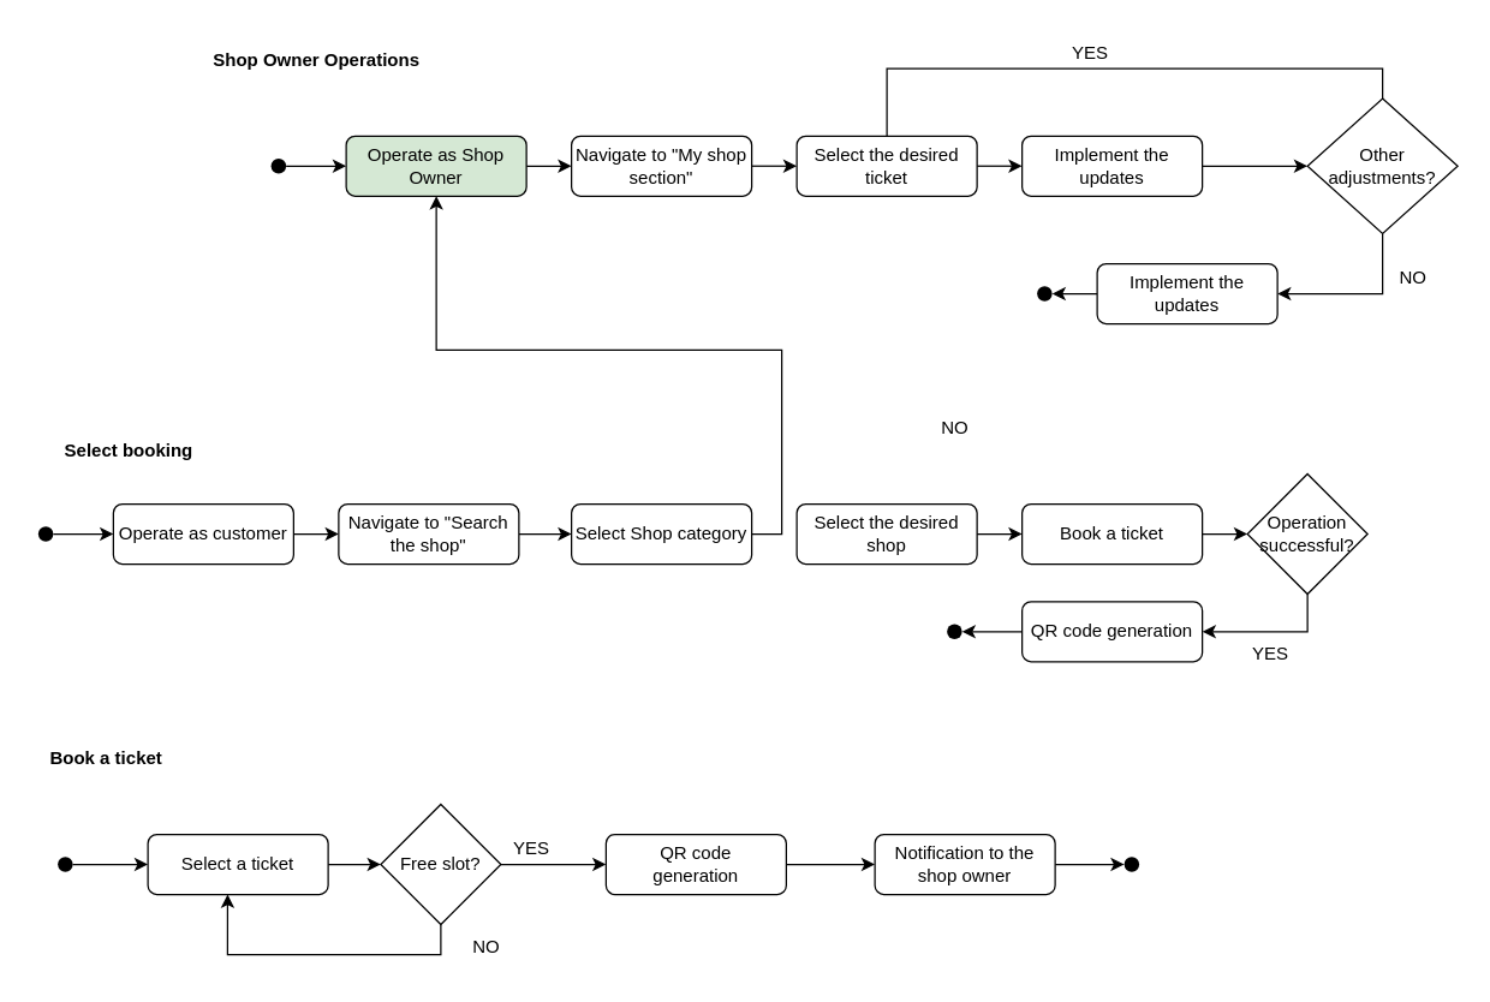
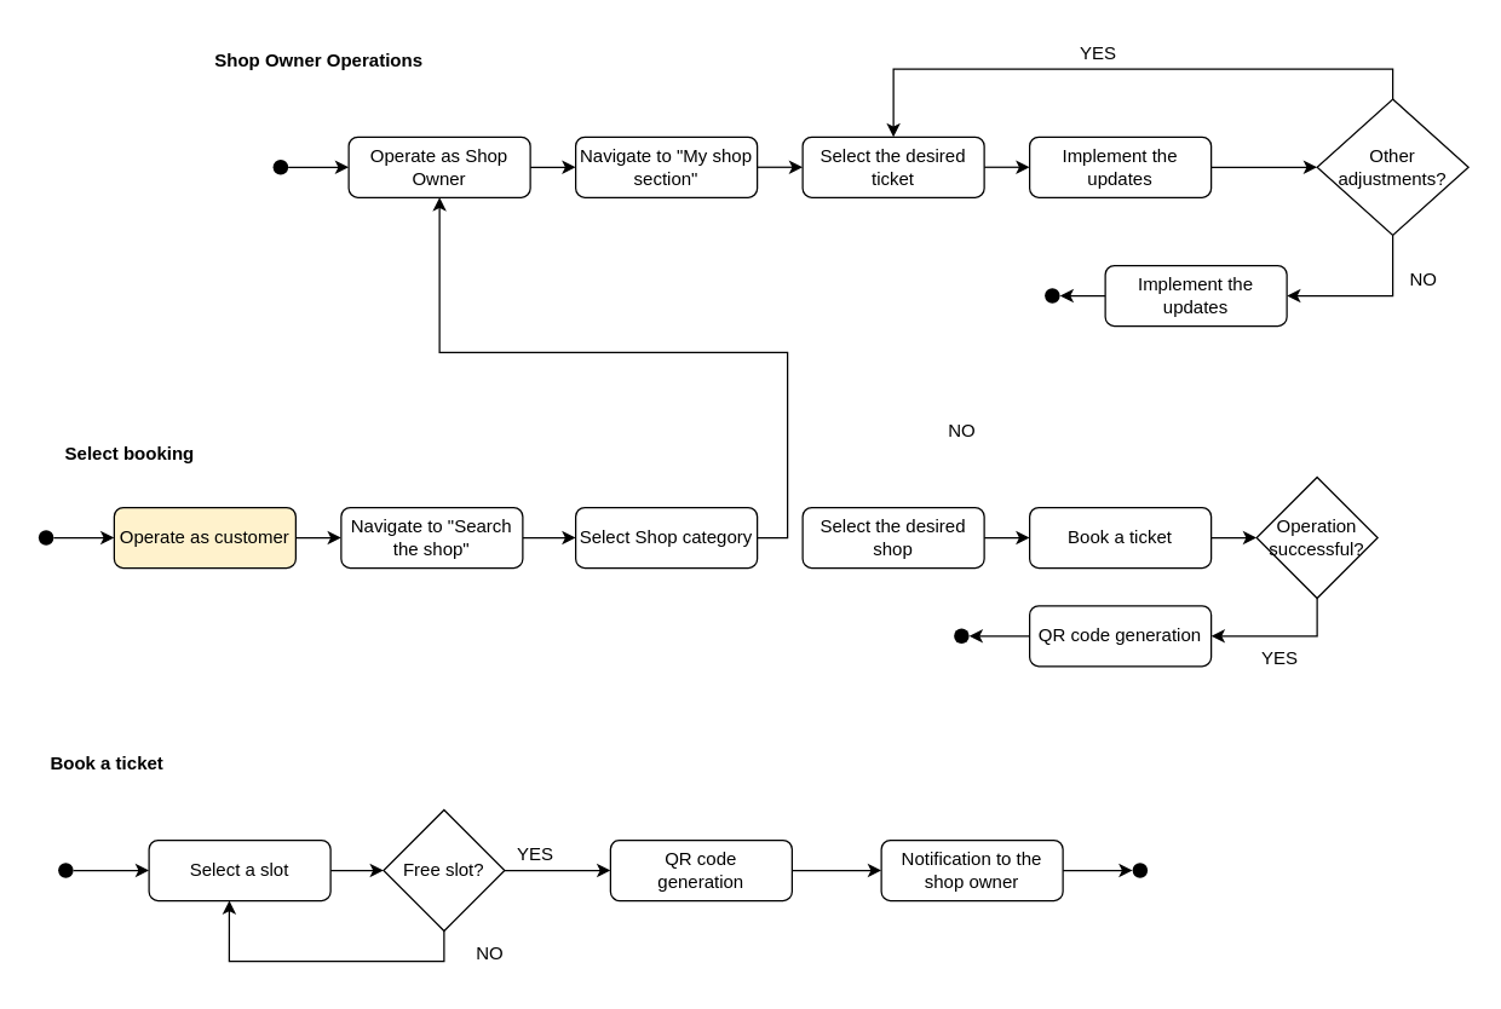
- <mxCell id="13" style="edgeStyle=orthogonalEdgeStyle;rounded=0;orthogonalLoop=1;jettySize=auto;html=1;exitX=0.5;exitY=0;exitDx=0;exitDy=0;entryX=0.5;entryY=0;entryDx=0;entryDy=0;endArrow=none;" parent="1" source="15" target="9" edge="1"><mxGeometry relative="1" as="geometry" /></mxCell>
+ <mxCell id="13" style="edgeStyle=orthogonalEdgeStyle;rounded=0;orthogonalLoop=1;jettySize=auto;html=1;exitX=0.5;exitY=0;exitDx=0;exitDy=0;entryX=0.5;entryY=0;entryDx=0;entryDy=0;" parent="1" source="15" target="9" edge="1"><mxGeometry relative="1" as="geometry" /></mxCell>
- <mxCell id="3" value="Operate as Shop Owner" style="rounded=1;whiteSpace=wrap;html=1;fontSize=12;glass=0;strokeWidth=1;shadow=0;fillColor=#d5e8d4;" parent="1" vertex="1"><mxGeometry x="230" y="90" width="120" height="40" as="geometry" /></mxCell>
+ <mxCell id="3" value="Operate as Shop Owner" style="rounded=1;whiteSpace=wrap;html=1;fontSize=12;glass=0;strokeWidth=1;shadow=0;" parent="1" vertex="1"><mxGeometry x="230" y="90" width="120" height="40" as="geometry" /></mxCell>
- <mxCell id="21" value="Operate as customer" style="rounded=1;whiteSpace=wrap;html=1;fontSize=12;glass=0;strokeWidth=1;shadow=0;" parent="1" vertex="1"><mxGeometry x="75" y="335" width="120" height="40" as="geometry" /></mxCell>
+ <mxCell id="21" value="Operate as customer" style="rounded=1;whiteSpace=wrap;html=1;fontSize=12;glass=0;strokeWidth=1;shadow=0;fillColor=#fff2cc;" parent="1" vertex="1"><mxGeometry x="75" y="335" width="120" height="40" as="geometry" /></mxCell>
- <mxCell id="37" value="Select a ticket" style="rounded=1;whiteSpace=wrap;html=1;fontSize=12;glass=0;strokeWidth=1;shadow=0;" parent="1" vertex="1"><mxGeometry x="98" y="555" width="120" height="40" as="geometry" /></mxCell>
+ <mxCell id="37" value="Select a slot" style="rounded=1;whiteSpace=wrap;html=1;fontSize=12;glass=0;strokeWidth=1;shadow=0;" parent="1" vertex="1"><mxGeometry x="98" y="555" width="120" height="40" as="geometry" /></mxCell>
